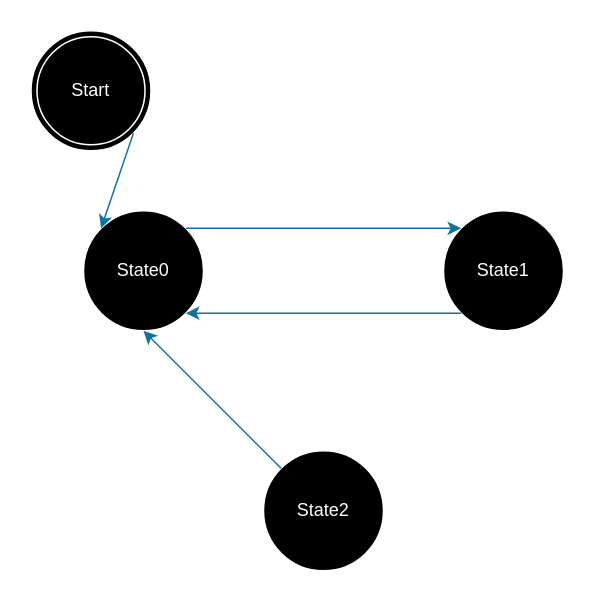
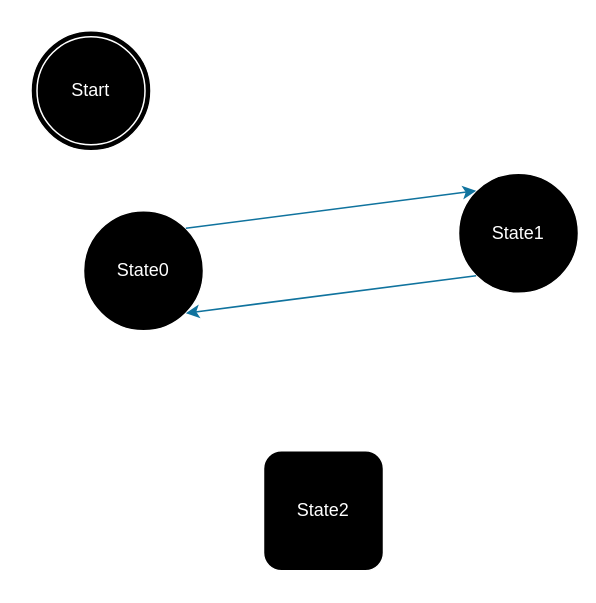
- <mxCell id="6" value="" style="endArrow=classic;html=1;exitX=1;exitY=1;exitDx=0;exitDy=0;entryX=0;entryY=0;entryDx=0;entryDy=0;fillColor=#b1ddf0;strokeColor=#10739e;" parent="1" source="2" target="3" edge="1"><mxGeometry width="50" height="50" relative="1" as="geometry"><mxPoint x="365" y="190" as="sourcePoint" /><mxPoint x="415" y="140" as="targetPoint" /></mxGeometry></mxCell>
- <mxCell id="4" value="State1" style="ellipse;whiteSpace=wrap;html=1;aspect=fixed;fillColor=#000000;strokeColor=#FFFFFF;fillStyle=solid;gradientColor=none;fontColor=#FFFFFF;labelBackgroundColor=#000000;" parent="1" vertex="1"><mxGeometry x="295" y="140" width="80" height="80" as="geometry" /></mxCell>
+ <mxCell id="4" value="State1" style="ellipse;whiteSpace=wrap;html=1;aspect=fixed;fillColor=#000000;strokeColor=#FFFFFF;fillStyle=solid;gradientColor=none;fontColor=#FFFFFF;labelBackgroundColor=#000000;" parent="1" vertex="1"><mxGeometry x="305" y="115" width="80" height="80" as="geometry" /></mxCell>
- <mxCell id="9" value="auto" style="endArrow=classic;html=1;exitX=0;exitY=0;exitDx=0;exitDy=0;entryX=0.5;entryY=1;entryDx=0;entryDy=0;fontColor=#FFFFFF;labelBackgroundColor=none;fillColor=#b1ddf0;strokeColor=#10739e;spacingLeft=1;" parent="1" source="5" target="3" edge="1"><mxGeometry x="0.128" y="14" width="50" height="50" relative="1" as="geometry"><mxPoint x="326.716" y="228.284" as="sourcePoint" /><mxPoint x="143.284" y="228.284" as="targetPoint" /><mxPoint as="offset" /></mxGeometry></mxCell>
- <mxCell id="5" value="State2" style="ellipse;whiteSpace=wrap;html=1;aspect=fixed;fillColor=#000000;strokeColor=#FFFFFF;fillStyle=solid;gradientColor=none;fontColor=#FFFFFF;labelBackgroundColor=#000000;" parent="1" vertex="1"><mxGeometry x="175" y="300" width="80" height="80" as="geometry" /></mxCell>
+ <mxCell id="5" value="State2" style="whiteSpace=wrap;html=1;aspect=fixed;fillColor=#000000;strokeColor=#FFFFFF;fillStyle=solid;gradientColor=none;fontColor=#FFFFFF;labelBackgroundColor=#000000;rounded=1;" parent="1" vertex="1"><mxGeometry x="175" y="300" width="80" height="80" as="geometry" /></mxCell>
